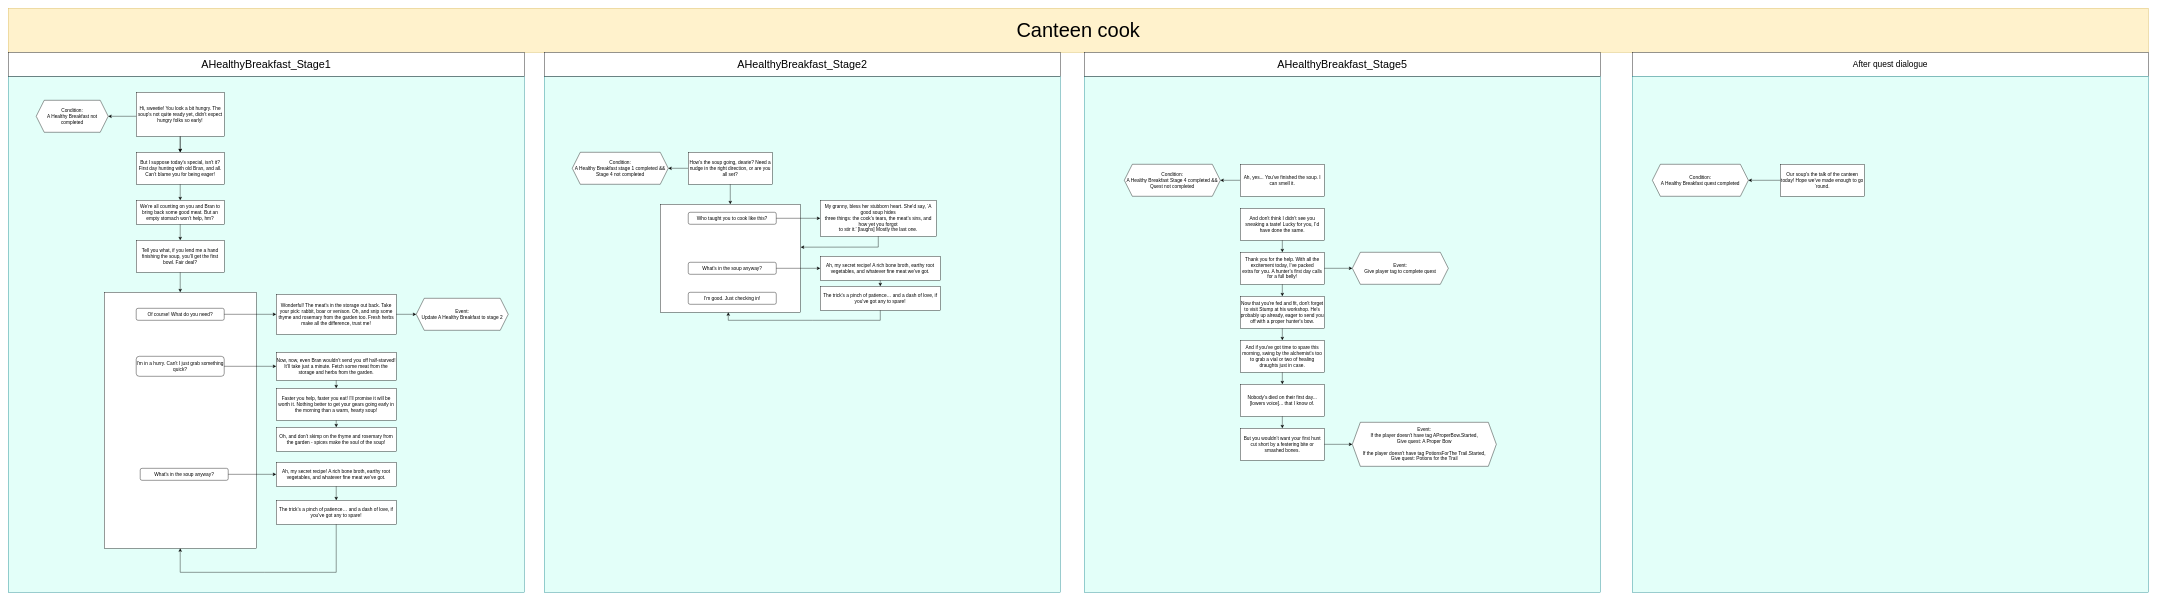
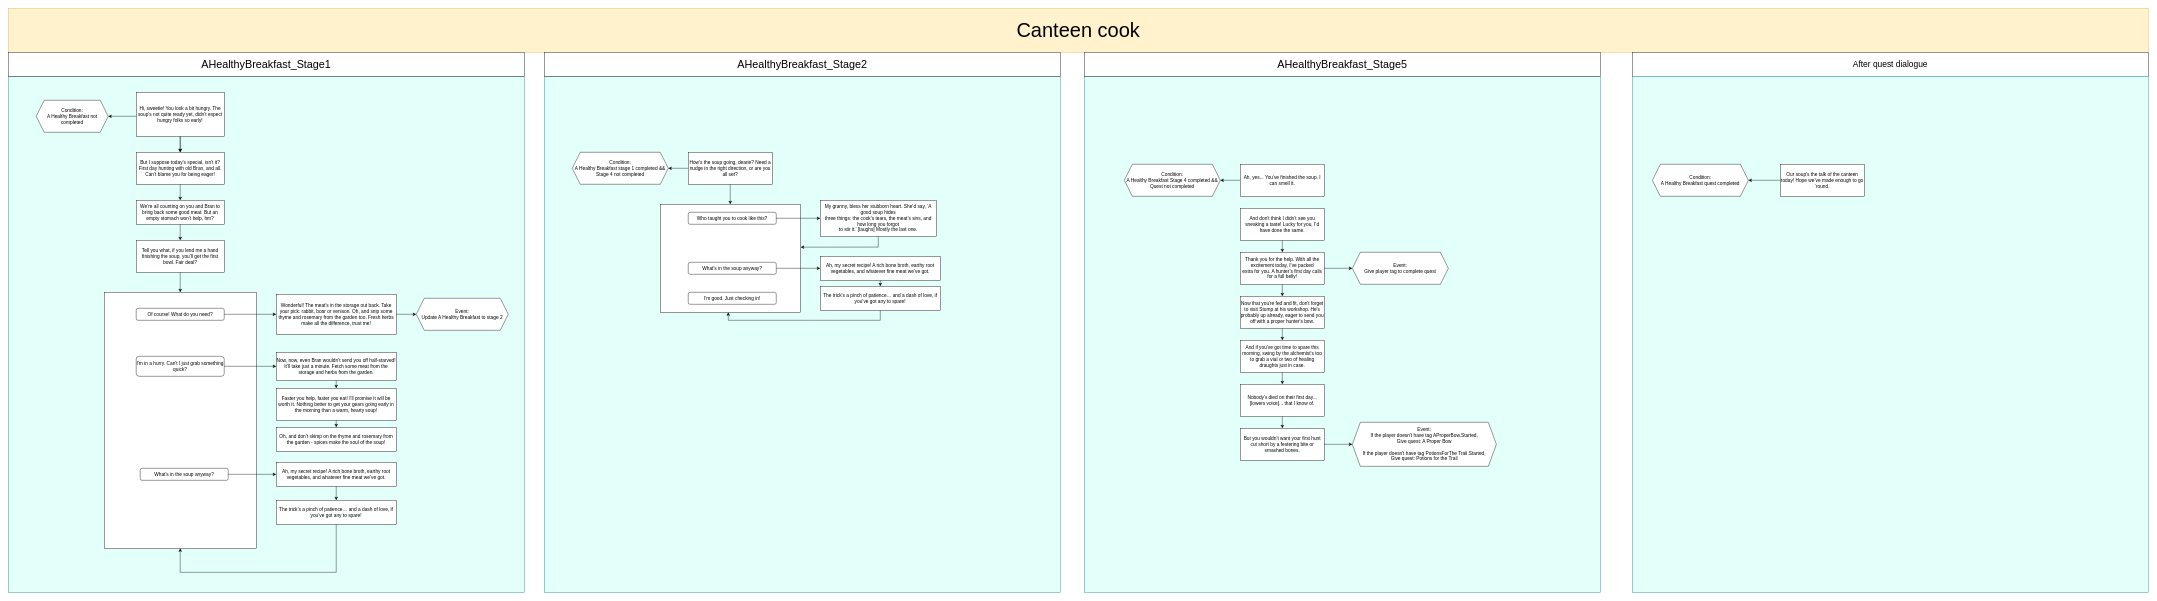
- <mxCell id="42" value="My granny, bless her stubborn heart. She’d say, ‘A good soup hides &lt;br&gt;three things: the cook’s tears, the meat’s sins, and how yet you forgot&lt;br&gt; to stir it.’ [laughs] Mostly the last one." style="rounded=0;whiteSpace=wrap;html=1;" parent="1" vertex="1"><mxGeometry x="2050" y="500" width="290" height="90" as="geometry" /></mxCell>
+ <mxCell id="42" value="My granny, bless her stubborn heart. She’d say, ‘A good soup hides &lt;br&gt;three things: the cook’s tears, the meat’s sins, and how long you forgot&lt;br&gt; to stir it.’ [laughs] Mostly the last one." style="rounded=0;whiteSpace=wrap;html=1;" parent="1" vertex="1"><mxGeometry x="2050" y="500" width="290" height="90" as="geometry" /></mxCell>
